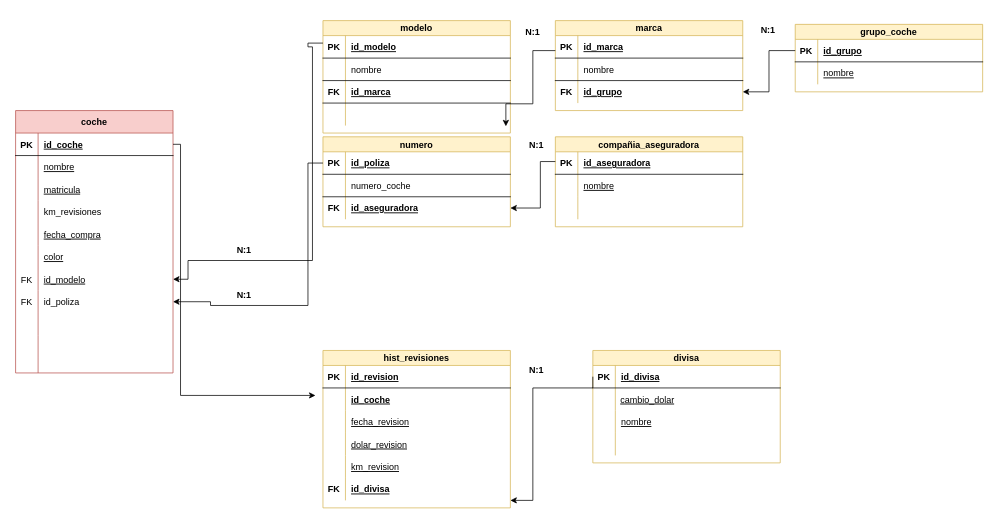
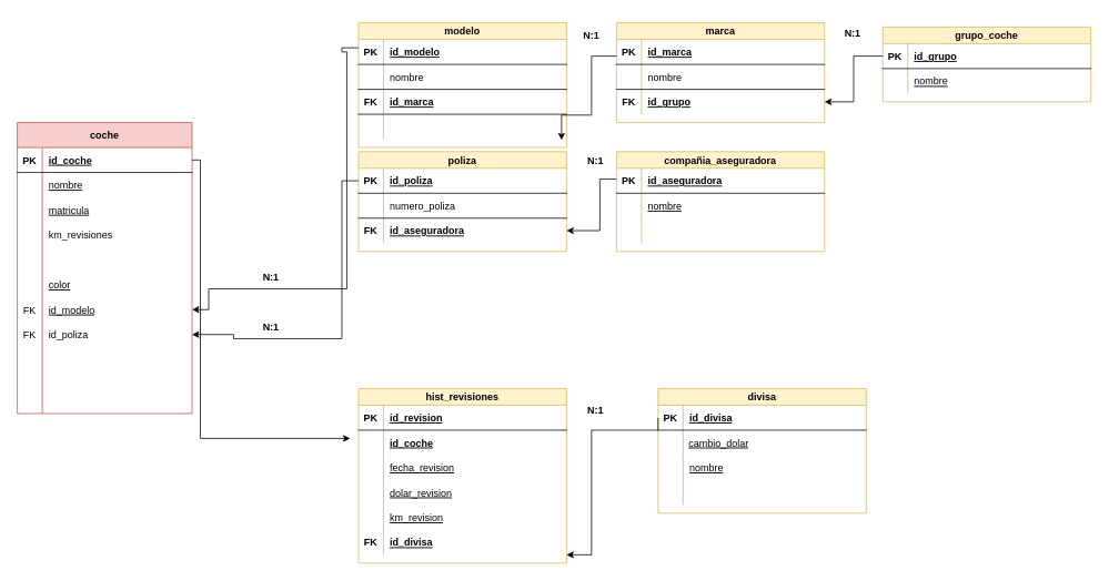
- <mxCell id="111" value="numero" style="shape=table;startSize=20;container=1;collapsible=1;childLayout=tableLayout;fixedRows=1;rowLines=0;fontStyle=1;align=center;resizeLast=1;fillColor=#fff2cc;strokeColor=#d6b656;" vertex="1" parent="1"><mxGeometry x="430" y="182" width="250" height="120" as="geometry" /></mxCell>
+ <mxCell id="111" value="poliza" style="shape=table;startSize=20;container=1;collapsible=1;childLayout=tableLayout;fixedRows=1;rowLines=0;fontStyle=1;align=center;resizeLast=1;fillColor=#fff2cc;strokeColor=#d6b656;" vertex="1" parent="1"><mxGeometry x="430" y="182" width="250" height="120" as="geometry" /></mxCell>
- <mxCell id="117" value="numero_coche" style="shape=partialRectangle;overflow=hidden;connectable=0;fillColor=none;top=0;left=0;bottom=0;right=0;align=left;spacingLeft=6;fontStyle=0;strokeColor=inherit;" vertex="1" parent="115"><mxGeometry x="30" width="220" height="30" as="geometry"><mxRectangle width="220" height="30" as="alternateBounds" /></mxGeometry></mxCell>
+ <mxCell id="117" value="numero_poliza" style="shape=partialRectangle;overflow=hidden;connectable=0;fillColor=none;top=0;left=0;bottom=0;right=0;align=left;spacingLeft=6;fontStyle=0;strokeColor=inherit;" vertex="1" parent="115"><mxGeometry x="30" width="220" height="30" as="geometry"><mxRectangle width="220" height="30" as="alternateBounds" /></mxGeometry></mxCell>
- <mxCell id="17" value="fecha_compra" style="shape=partialRectangle;overflow=hidden;connectable=0;fillColor=none;top=0;left=0;bottom=0;right=0;align=left;spacingLeft=6;fontStyle=4" parent="15" vertex="1"><mxGeometry x="30" width="180" height="30" as="geometry"><mxRectangle width="180" height="30" as="alternateBounds" /></mxGeometry></mxCell>
